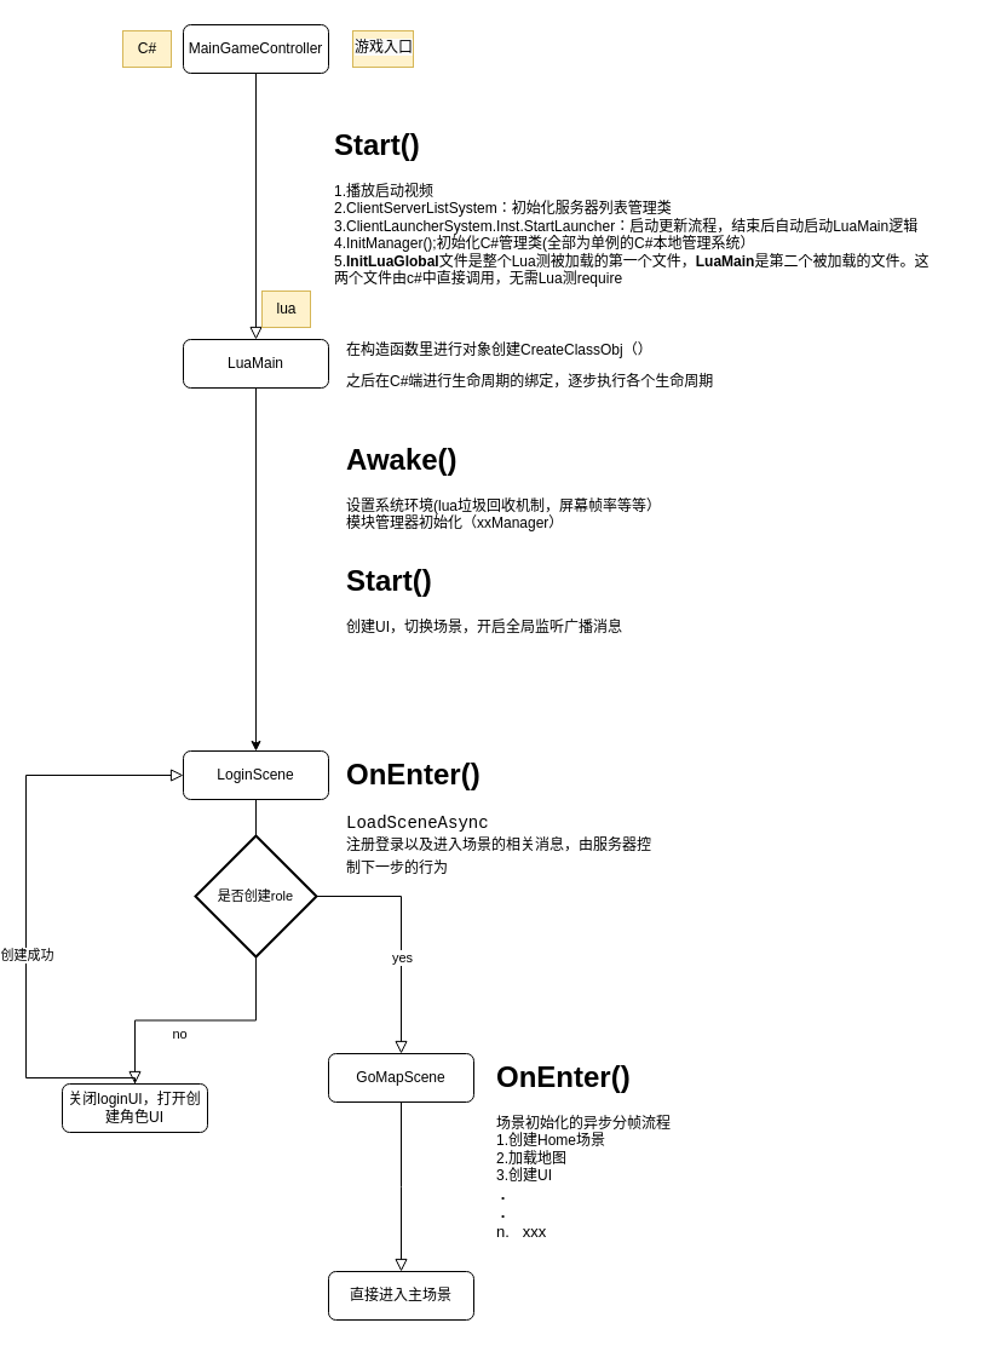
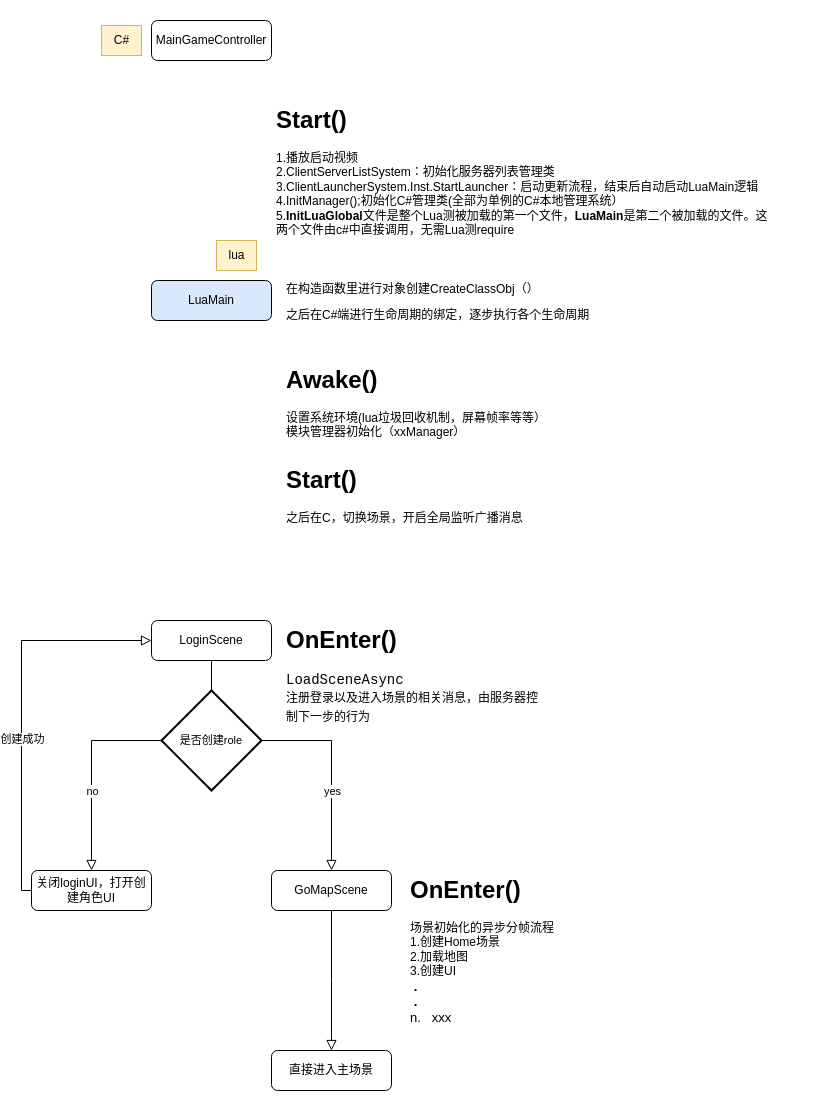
- <mxCell id="9" value="&lt;span style=&quot;color: rgb(0, 0, 0); font-family: Helvetica; font-size: 12px; font-style: normal; font-variant-ligatures: normal; font-variant-caps: normal; font-weight: 400; letter-spacing: normal; orphans: 2; text-align: center; text-indent: 0px; text-transform: none; widows: 2; word-spacing: 0px; -webkit-text-stroke-width: 0px; background-color: rgb(251, 251, 251); text-decoration-thickness: initial; text-decoration-style: initial; text-decoration-color: initial; float: none; display: inline !important;&quot;&gt;游戏入口&lt;/span&gt;" style="text;whiteSpace=wrap;html=1;fillColor=#FFF2CC;strokeColor=#d6b656;" parent="1" vertex="1"><mxGeometry x="290" y="25" width="50" height="30" as="geometry" /></mxCell>
- <mxCell id="2" value="" style="rounded=0;html=1;jettySize=auto;orthogonalLoop=1;fontSize=11;endArrow=block;endFill=0;endSize=8;strokeWidth=1;shadow=0;labelBackgroundColor=none;edgeStyle=orthogonalEdgeStyle;entryX=0.5;entryY=0;entryDx=0;entryDy=0;" parent="1" source="3" target="14" edge="1"><mxGeometry relative="1" as="geometry"><mxPoint x="210" y="260" as="targetPoint" /></mxGeometry></mxCell>
- <mxCell id="14" value="LuaMain" style="rounded=1;whiteSpace=wrap;html=1;fontSize=12;glass=0;strokeWidth=1;shadow=0;" vertex="1" parent="1"><mxGeometry x="150" y="280" width="120" height="40" as="geometry" /></mxCell>
+ <mxCell id="14" value="LuaMain" style="rounded=1;whiteSpace=wrap;html=1;fontSize=12;glass=0;strokeWidth=1;shadow=0;fillColor=#dae8fc;" vertex="1" parent="1"><mxGeometry x="150" y="280" width="120" height="40" as="geometry" /></mxCell>
- <mxCell id="16" value="&lt;h1&gt;Start()&lt;/h1&gt;&lt;div&gt;创建UI，切换场景，开启全局监听广播消息&lt;/div&gt;" style="text;html=1;strokeColor=none;fillColor=none;spacing=5;spacingTop=-20;whiteSpace=wrap;overflow=hidden;rounded=0;" vertex="1" parent="1"><mxGeometry x="280" y="460" width="320" height="100" as="geometry" /></mxCell>
+ <mxCell id="16" value="&lt;h1&gt;Start()&lt;/h1&gt;&lt;div&gt;之后在C，切换场景，开启全局监听广播消息&lt;/div&gt;" style="text;html=1;strokeColor=none;fillColor=none;spacing=5;spacingTop=-20;whiteSpace=wrap;overflow=hidden;rounded=0;" vertex="1" parent="1"><mxGeometry x="280" y="460" width="320" height="100" as="geometry" /></mxCell>
- <mxCell id="13" style="edgeStyle=orthogonalEdgeStyle;rounded=0;orthogonalLoop=1;jettySize=auto;html=1;entryX=0.5;entryY=0;entryDx=0;entryDy=0;" edge="1" parent="1" source="14" target="7"><mxGeometry relative="1" as="geometry"><mxPoint x="210" y="600" as="targetPoint" /></mxGeometry></mxCell>
- <mxCell id="6" value="关闭loginUI，打开创建角色UI" style="rounded=1;whiteSpace=wrap;html=1;fontSize=12;glass=0;strokeWidth=1;shadow=0;" parent="1" vertex="1"><mxGeometry x="50" y="895" width="120" height="40" as="geometry" /></mxCell>
+ <mxCell id="6" value="关闭loginUI，打开创建角色UI" style="rounded=1;whiteSpace=wrap;html=1;fontSize=12;glass=0;strokeWidth=1;shadow=0;" parent="1" vertex="1"><mxGeometry x="30" y="870" width="120" height="40" as="geometry" /></mxCell>
